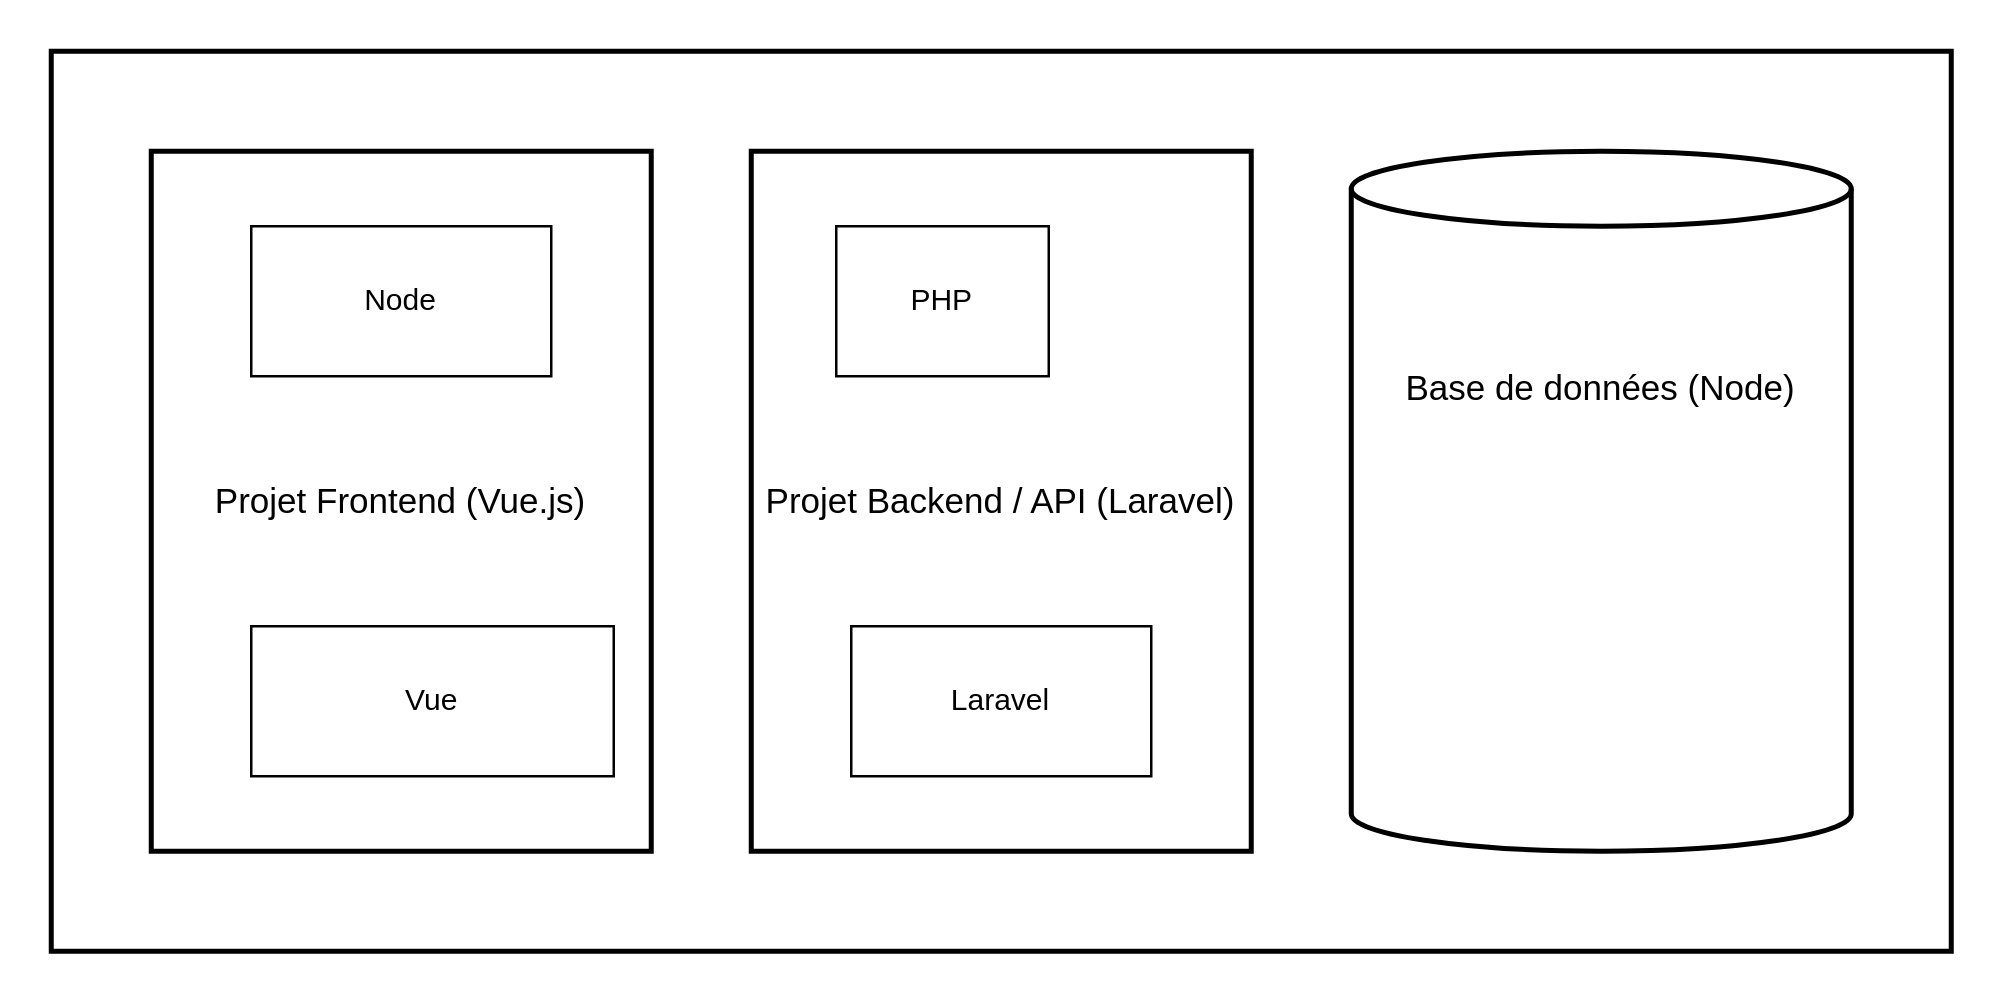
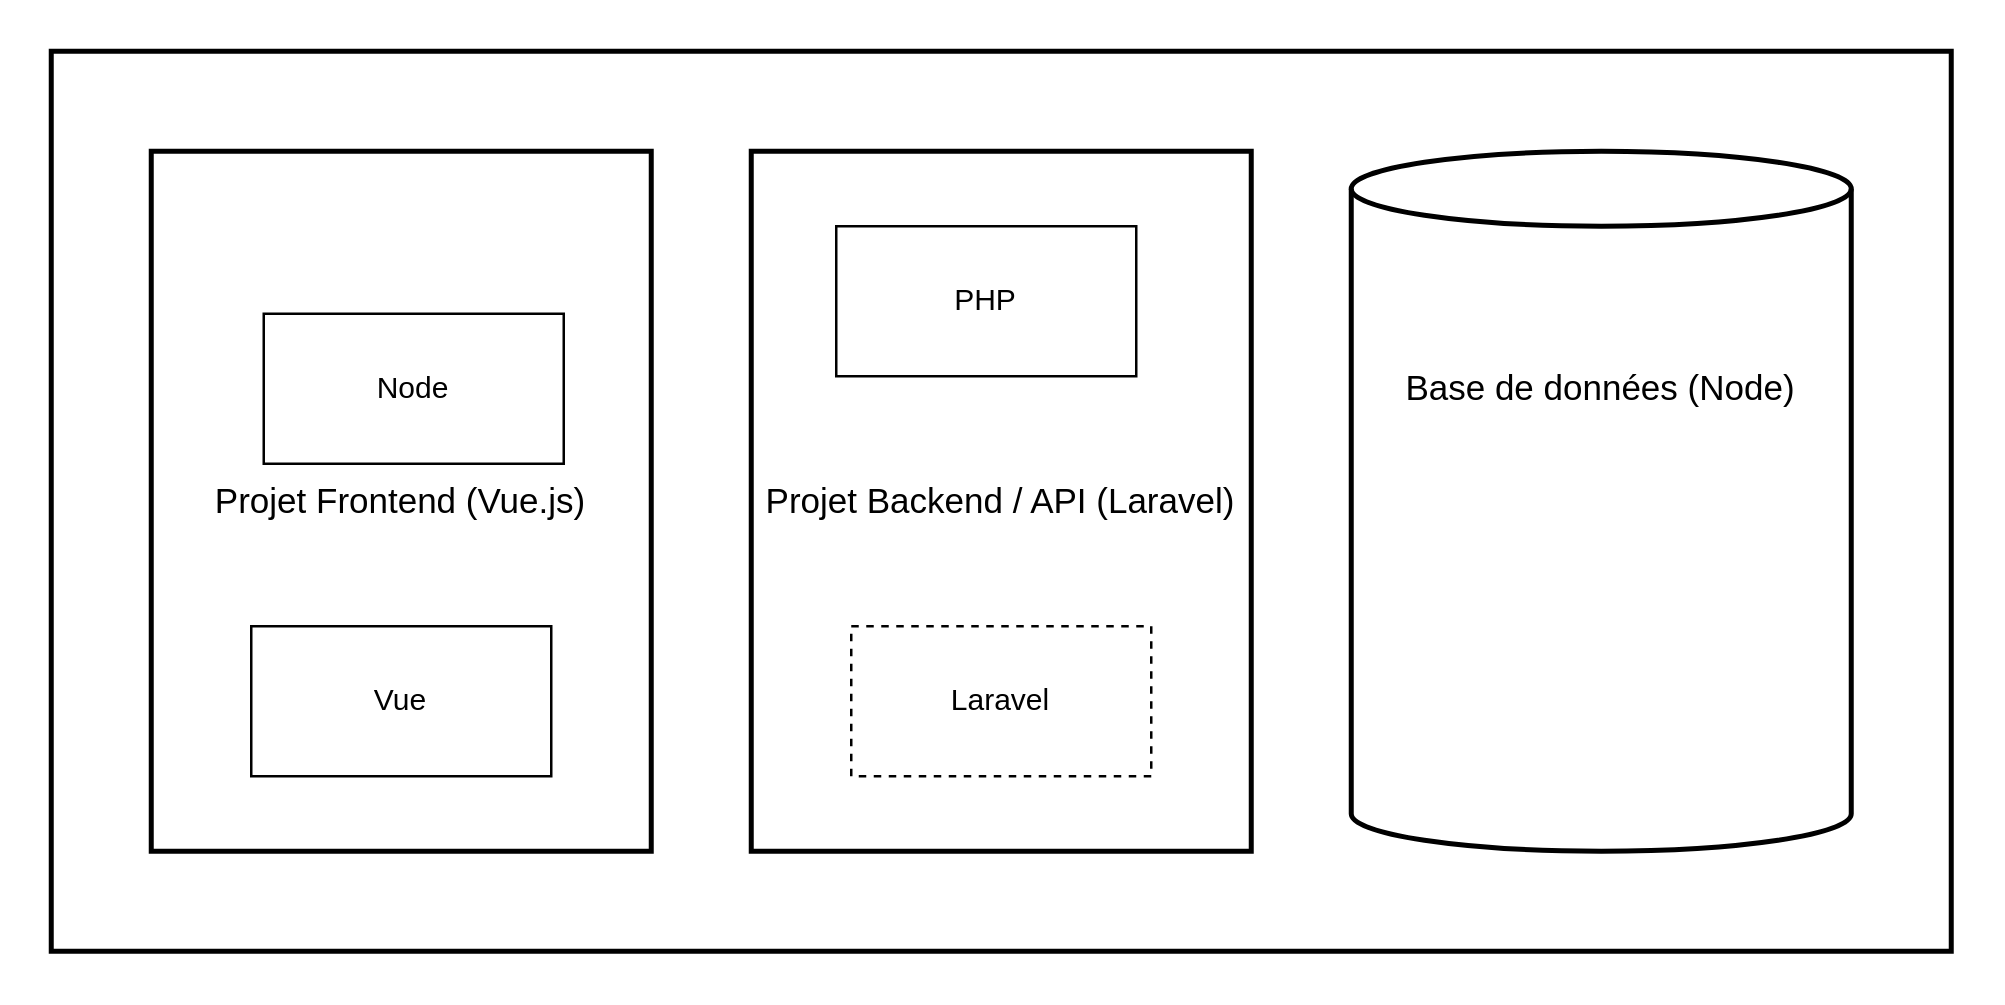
- <mxCell id="7" value="Node" style="rounded=0;whiteSpace=wrap;html=1;" vertex="1" parent="1"><mxGeometry x="100" y="90" width="120" height="60" as="geometry" /></mxCell>
+ <mxCell id="7" value="Node" style="rounded=0;whiteSpace=wrap;html=1;" vertex="1" parent="1"><mxGeometry x="105" y="125" width="120" height="60" as="geometry" /></mxCell>
- <mxCell id="9" value="PHP" style="rounded=0;whiteSpace=wrap;html=1;" vertex="1" parent="1"><mxGeometry x="334" y="90" width="85" height="60" as="geometry" /></mxCell>
+ <mxCell id="9" value="PHP" style="rounded=0;whiteSpace=wrap;html=1;" vertex="1" parent="1"><mxGeometry x="334" y="90" width="120" height="60" as="geometry" /></mxCell>
- <mxCell id="8" value="Vue" style="rounded=0;whiteSpace=wrap;html=1;" vertex="1" parent="1"><mxGeometry x="100" y="250" width="145" height="60" as="geometry" /></mxCell>
+ <mxCell id="8" value="Vue" style="rounded=0;whiteSpace=wrap;html=1;" vertex="1" parent="1"><mxGeometry x="100" y="250" width="120" height="60" as="geometry" /></mxCell>
- <mxCell id="10" value="Laravel" style="rounded=0;whiteSpace=wrap;html=1;" vertex="1" parent="1"><mxGeometry x="340" y="250" width="120" height="60" as="geometry" /></mxCell>
+ <mxCell id="10" value="Laravel" style="rounded=0;whiteSpace=wrap;html=1;dashed=1;" vertex="1" parent="1"><mxGeometry x="340" y="250" width="120" height="60" as="geometry" /></mxCell>
